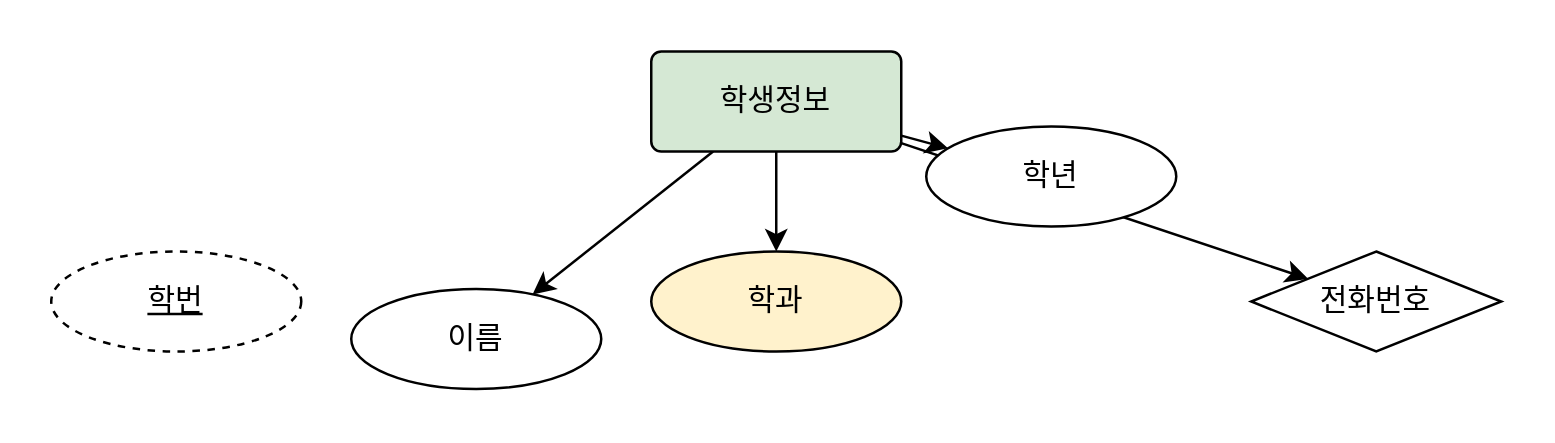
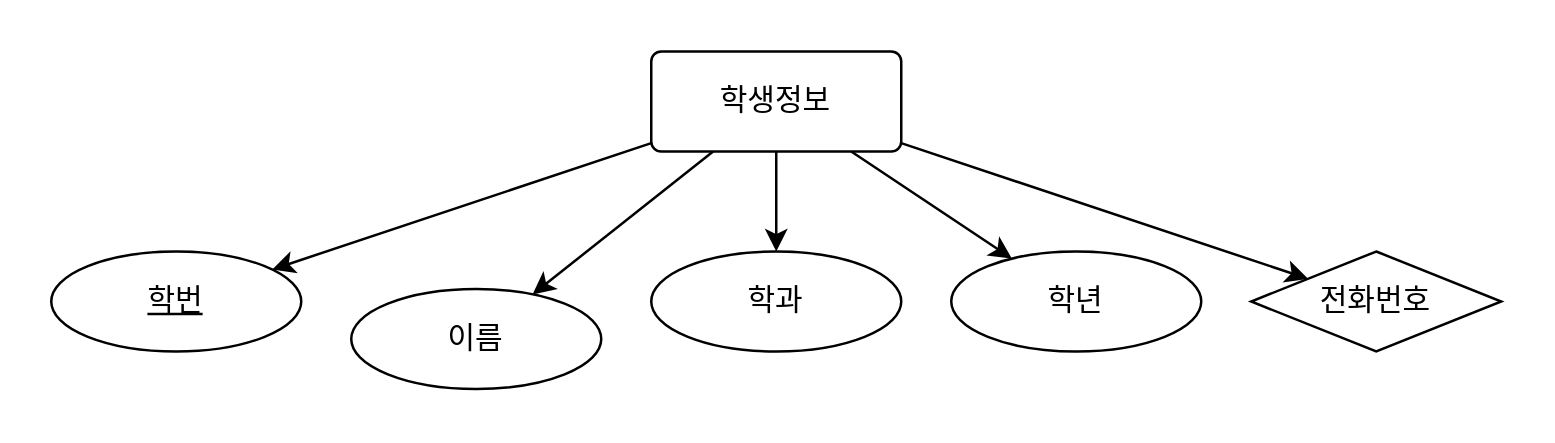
- <mxCell id="7" value="학생정보" style="rounded=1;arcSize=10;whiteSpace=wrap;html=1;align=center;fillColor=#d5e8d4;" vertex="1" parent="1"><mxGeometry x="260" y="20" width="100" height="40" as="geometry" /></mxCell>
+ <mxCell id="7" value="학생정보" style="rounded=1;arcSize=10;whiteSpace=wrap;html=1;align=center;" vertex="1" parent="1"><mxGeometry x="260" y="20" width="100" height="40" as="geometry" /></mxCell>
- <mxCell id="12" value="학년" style="ellipse;whiteSpace=wrap;html=1;align=center;" vertex="1" parent="1"><mxGeometry x="370" y="50" width="100" height="40" as="geometry" /></mxCell>
+ <mxCell id="12" value="학년" style="ellipse;whiteSpace=wrap;html=1;align=center;" vertex="1" parent="1"><mxGeometry x="380" y="100" width="100" height="40" as="geometry" /></mxCell>
+ <mxCell id="2" style="rounded=0;orthogonalLoop=1;jettySize=auto;html=1;" edge="1" parent="1" source="7" target="8"><mxGeometry relative="1" as="geometry" /></mxCell>
- <mxCell id="8" value="학번" style="ellipse;whiteSpace=wrap;html=1;align=center;fontStyle=4;dashed=1;" vertex="1" parent="1"><mxGeometry x="20" y="100" width="100" height="40" as="geometry" /></mxCell>
+ <mxCell id="8" value="학번" style="ellipse;whiteSpace=wrap;html=1;align=center;fontStyle=4;" vertex="1" parent="1"><mxGeometry x="20" y="100" width="100" height="40" as="geometry" /></mxCell>
- <mxCell id="11" value="학과" style="ellipse;whiteSpace=wrap;html=1;align=center;fillColor=#fff2cc;" vertex="1" parent="1"><mxGeometry x="260" y="100" width="100" height="40" as="geometry" /></mxCell>
+ <mxCell id="11" value="학과" style="ellipse;whiteSpace=wrap;html=1;align=center;" vertex="1" parent="1"><mxGeometry x="260" y="100" width="100" height="40" as="geometry" /></mxCell>
